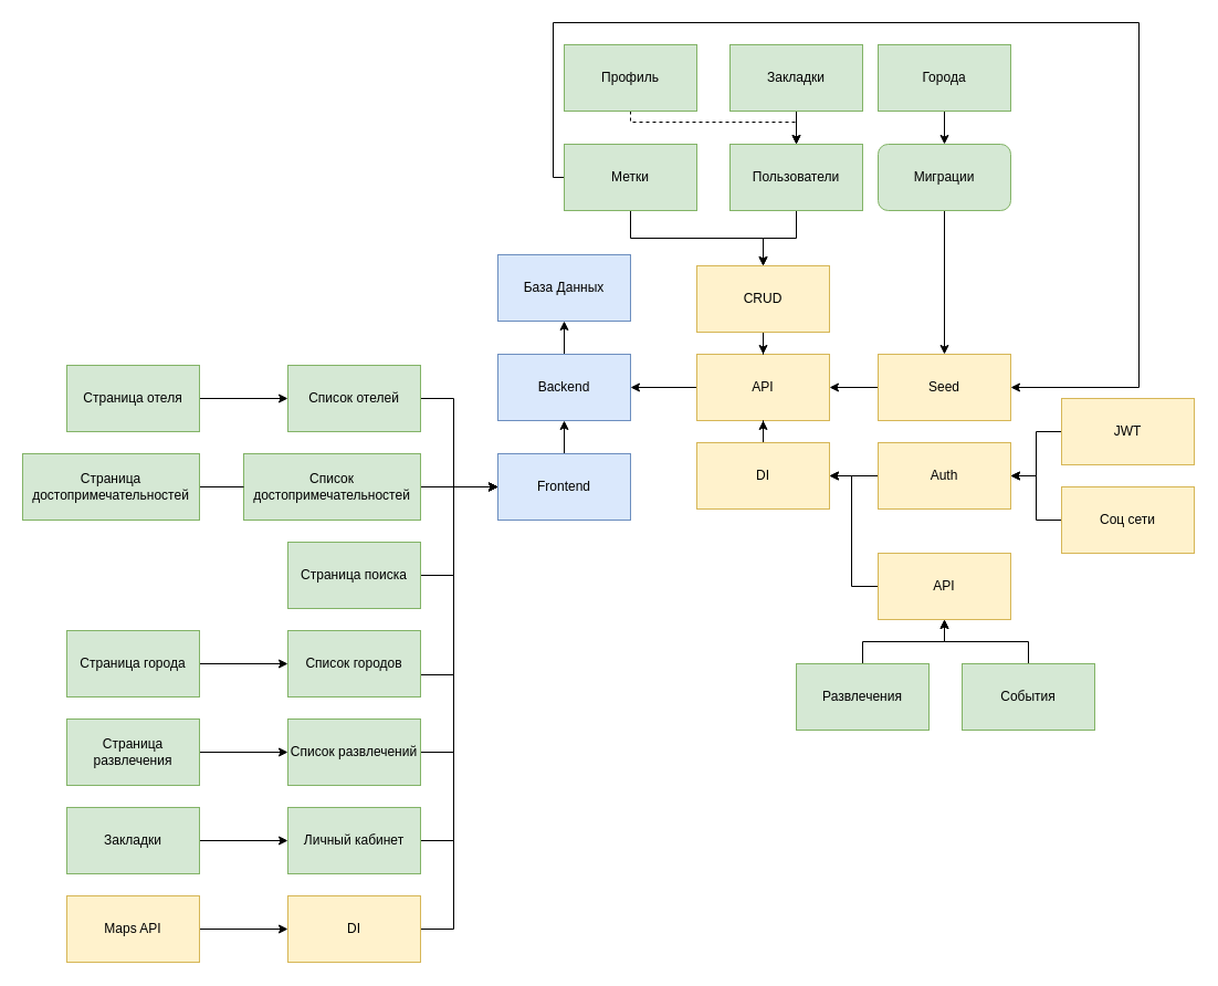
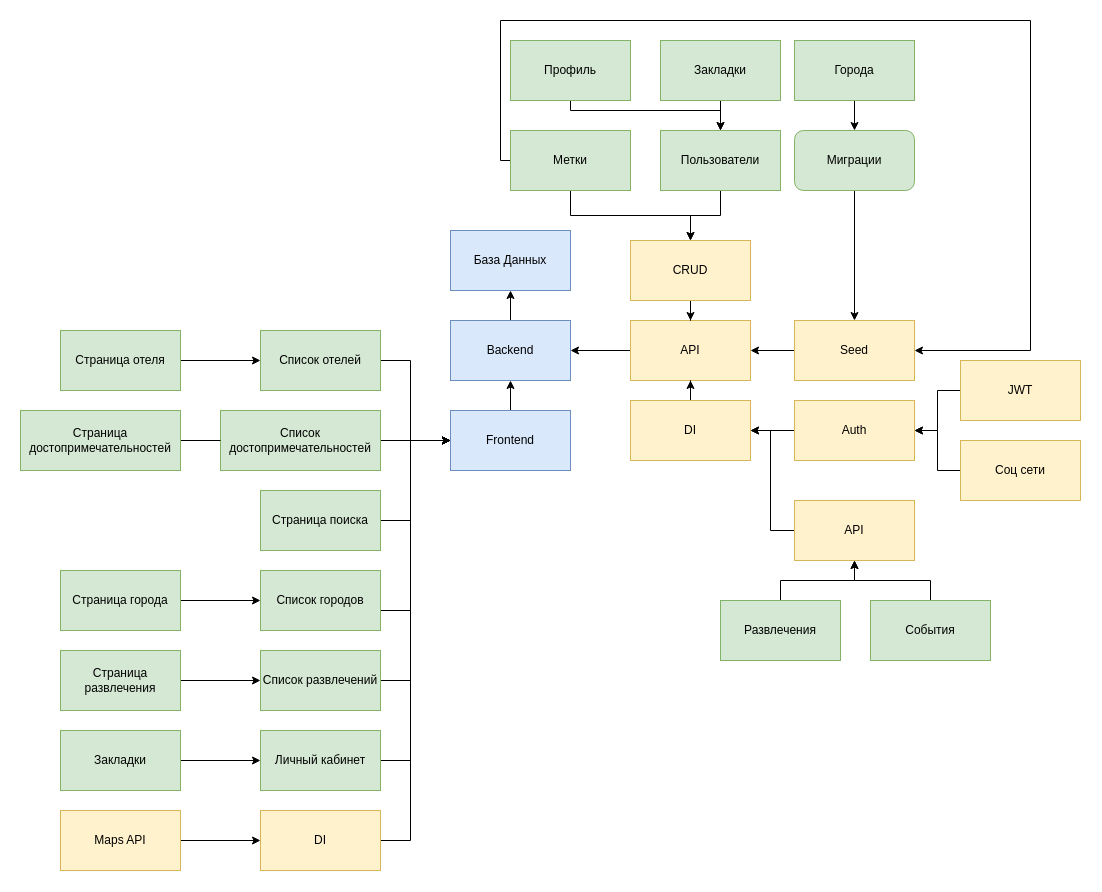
- <mxCell id="29" style="edgeStyle=orthogonalEdgeStyle;rounded=0;orthogonalLoop=1;jettySize=auto;html=1;entryX=0.5;entryY=0;entryDx=0;entryDy=0;dashed=1;" edge="1" parent="1" source="30" target="12"><mxGeometry relative="1" as="geometry"><Array as="points"><mxPoint x="570" y="110" /><mxPoint x="720" y="110" /></Array></mxGeometry></mxCell>
+ <mxCell id="29" style="edgeStyle=orthogonalEdgeStyle;rounded=0;orthogonalLoop=1;jettySize=auto;html=1;entryX=0.5;entryY=0;entryDx=0;entryDy=0;" edge="1" parent="1" source="30" target="12"><mxGeometry relative="1" as="geometry"><Array as="points"><mxPoint x="570" y="110" /><mxPoint x="720" y="110" /></Array></mxGeometry></mxCell>
